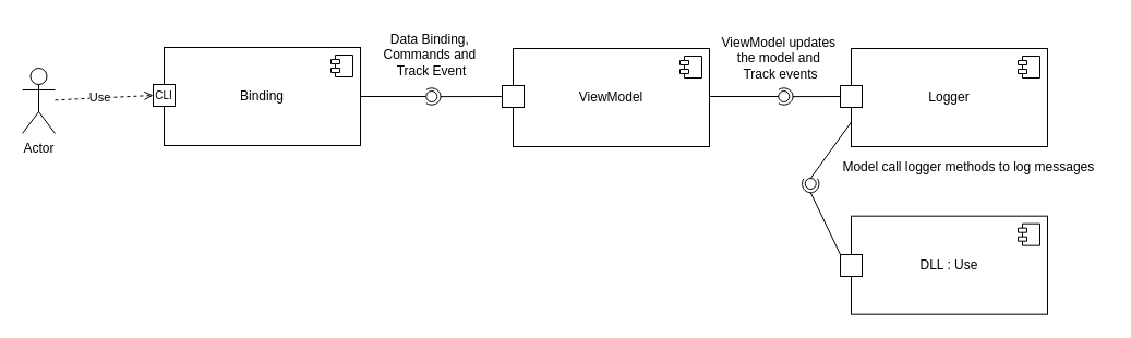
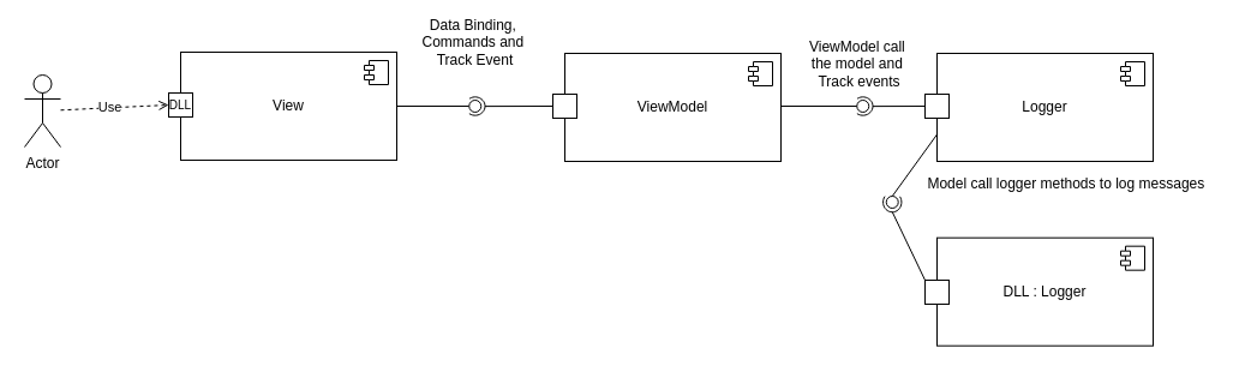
- <mxCell id="20" value="Data Binding,&amp;nbsp;&lt;div&gt;Commands and&amp;nbsp;&lt;/div&gt;&lt;div&gt;Track Event&lt;/div&gt;" style="text;html=1;align=center;verticalAlign=middle;resizable=0;points=[];autosize=1;strokeColor=none;fillColor=none;" vertex="1" parent="1"><mxGeometry x="340.27" y="20.34" width="110" height="60" as="geometry" /></mxCell>
+ <mxCell id="20" value="Data Binding,&amp;nbsp;&lt;div&gt;Commands and&amp;nbsp;&lt;/div&gt;&lt;div&gt;Track Event&lt;/div&gt;" style="text;html=1;align=center;verticalAlign=middle;resizable=0;points=[];autosize=1;strokeColor=none;fillColor=none;" vertex="1" parent="1"><mxGeometry x="340.27" y="5.34" width="110" height="60" as="geometry" /></mxCell>
- <mxCell id="21" value="ViewModel updates&amp;nbsp;&lt;div&gt;the model and&amp;nbsp;&lt;/div&gt;&lt;div&gt;Track events&lt;/div&gt;" style="text;html=1;align=center;verticalAlign=middle;resizable=0;points=[];autosize=1;strokeColor=none;fillColor=none;" vertex="1" parent="1"><mxGeometry x="650" y="23" width="130" height="60" as="geometry" /></mxCell>
+ <mxCell id="21" value="ViewModel call&amp;nbsp;&lt;div&gt;the model and&amp;nbsp;&lt;/div&gt;&lt;div&gt;Track events&lt;/div&gt;" style="text;html=1;align=center;verticalAlign=middle;resizable=0;points=[];autosize=1;strokeColor=none;fillColor=none;" vertex="1" parent="1"><mxGeometry x="650" y="23" width="130" height="60" as="geometry" /></mxCell>
- <mxCell id="12" value="&lt;font style=&quot;font-size: 10px;&quot;&gt;CLI&lt;/font&gt;" style="text;html=1;align=center;verticalAlign=middle;whiteSpace=wrap;rounded=0;" vertex="1" parent="1"><mxGeometry x="120" y="72" width="60" height="30" as="geometry" /></mxCell>
+ <mxCell id="12" value="&lt;font style=&quot;font-size: 10px;&quot;&gt;DLL&lt;/font&gt;" style="text;html=1;align=center;verticalAlign=middle;whiteSpace=wrap;rounded=0;" vertex="1" parent="1"><mxGeometry x="120" y="72" width="60" height="30" as="geometry" /></mxCell>
- <mxCell id="2" value="Binding" style="html=1;dropTarget=0;whiteSpace=wrap;" vertex="1" parent="1"><mxGeometry x="150" y="43" width="180" height="90" as="geometry" /></mxCell>
+ <mxCell id="2" value="View" style="html=1;dropTarget=0;whiteSpace=wrap;" vertex="1" parent="1"><mxGeometry x="150" y="43" width="180" height="90" as="geometry" /></mxCell>
- <mxCell id="8" value="DLL : Use" style="html=1;dropTarget=0;whiteSpace=wrap;" vertex="1" parent="1"><mxGeometry x="780" y="197.68" width="180" height="90" as="geometry" /></mxCell>
+ <mxCell id="8" value="DLL : Logger" style="html=1;dropTarget=0;whiteSpace=wrap;" vertex="1" parent="1"><mxGeometry x="780" y="197.68" width="180" height="90" as="geometry" /></mxCell>
